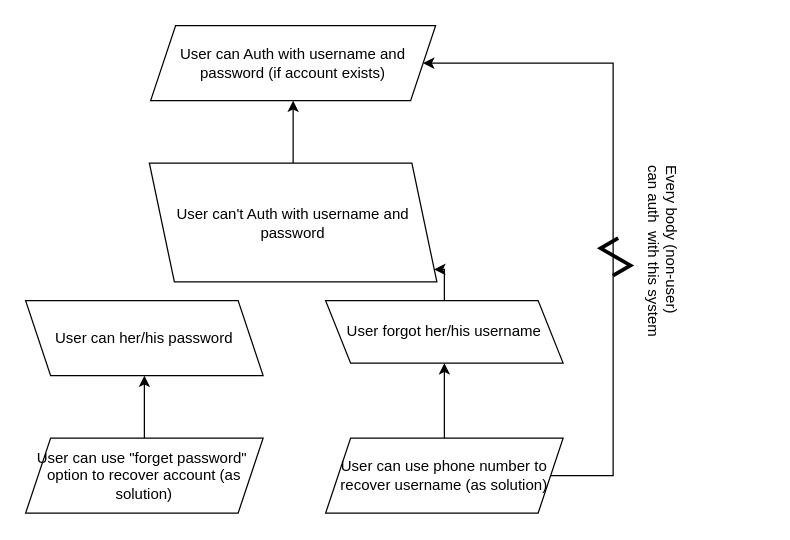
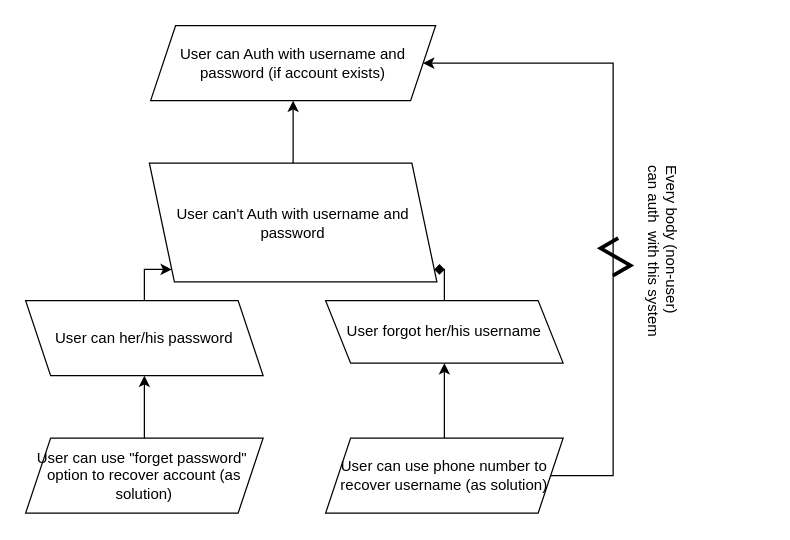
- <mxCell id="5" value="" style="edgeStyle=orthogonalEdgeStyle;rounded=0;orthogonalLoop=1;jettySize=auto;html=1;" edge="1" parent="1" source="6" target="4"><mxGeometry relative="1" as="geometry"><Array as="points"><mxPoint x="355" y="215" /><mxPoint x="260" y="215" /></Array></mxGeometry></mxCell>
+ <mxCell id="5" value="" style="edgeStyle=orthogonalEdgeStyle;rounded=0;orthogonalLoop=1;jettySize=auto;html=1;endArrow=diamond;" edge="1" parent="1" source="6" target="4"><mxGeometry relative="1" as="geometry"><Array as="points"><mxPoint x="355" y="215" /><mxPoint x="260" y="215" /></Array></mxGeometry></mxCell>
+ <mxCell id="7" value="" style="edgeStyle=orthogonalEdgeStyle;rounded=0;orthogonalLoop=1;jettySize=auto;html=1;" edge="1" parent="1" source="8" target="4"><mxGeometry relative="1" as="geometry"><Array as="points"><mxPoint x="115" y="215" /><mxPoint x="220" y="215" /></Array></mxGeometry></mxCell>
